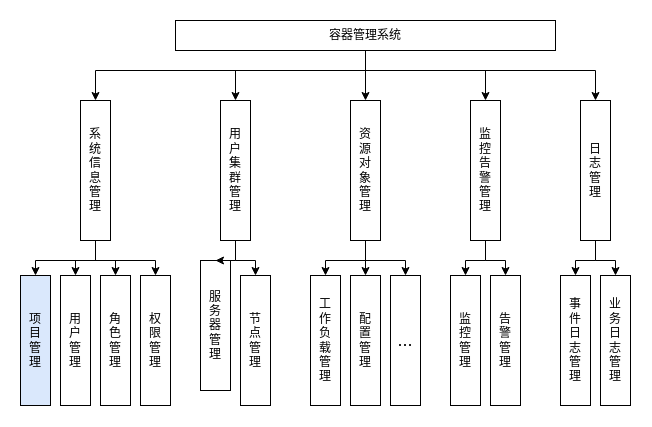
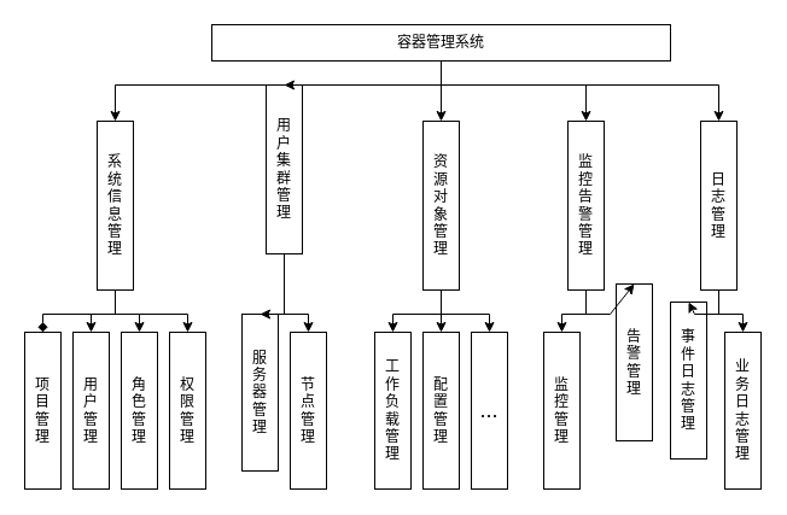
- <mxCell id="4" value="用&lt;br&gt;户&lt;br&gt;集&lt;br&gt;群&lt;br&gt;管&lt;br&gt;理" style="rounded=0;whiteSpace=wrap;html=1;" vertex="1" parent="1"><mxGeometry x="220" y="100" width="30" height="140" as="geometry" /></mxCell>
+ <mxCell id="4" value="用&lt;br&gt;户&lt;br&gt;集&lt;br&gt;群&lt;br&gt;管&lt;br&gt;理" style="rounded=0;whiteSpace=wrap;html=1;" vertex="1" parent="1"><mxGeometry x="220" y="70" width="30" height="140" as="geometry" /></mxCell>
- <mxCell id="26" value="" style="endArrow=classic;html=1;rounded=0;fontSize=18;exitX=0.5;exitY=1;exitDx=0;exitDy=0;entryX=0.5;entryY=0;entryDx=0;entryDy=0;" edge="1" parent="1" source="3" target="8"><mxGeometry width="50" height="50" relative="1" as="geometry"><mxPoint x="10" y="500" as="sourcePoint" /><mxPoint x="60" y="450" as="targetPoint" /><Array as="points"><mxPoint x="95" y="260" /><mxPoint x="35" y="260" /></Array></mxGeometry></mxCell>
+ <mxCell id="26" value="" style="endArrow=diamond;html=1;rounded=0;fontSize=18;exitX=0.5;exitY=1;exitDx=0;exitDy=0;entryX=0.5;entryY=0;entryDx=0;entryDy=0;" edge="1" parent="1" source="3" target="8"><mxGeometry width="50" height="50" relative="1" as="geometry"><mxPoint x="10" y="500" as="sourcePoint" /><mxPoint x="60" y="450" as="targetPoint" /><Array as="points"><mxPoint x="95" y="260" /><mxPoint x="35" y="260" /></Array></mxGeometry></mxCell>
- <mxCell id="8" value="项&lt;br&gt;目&lt;br&gt;管&lt;br&gt;理" style="rounded=0;whiteSpace=wrap;html=1;fillColor=#dae8fc;" vertex="1" parent="1"><mxGeometry x="20" y="275" width="30" height="130" as="geometry" /></mxCell>
+ <mxCell id="8" value="项&lt;br&gt;目&lt;br&gt;管&lt;br&gt;理" style="rounded=0;whiteSpace=wrap;html=1;" vertex="1" parent="1"><mxGeometry x="20" y="275" width="30" height="130" as="geometry" /></mxCell>
- <mxCell id="18" value="告&lt;br&gt;警&lt;br&gt;管&lt;br&gt;理" style="rounded=0;whiteSpace=wrap;html=1;" vertex="1" parent="1"><mxGeometry x="490" y="275" width="30" height="130" as="geometry" /></mxCell>
+ <mxCell id="18" value="告&lt;br&gt;警&lt;br&gt;管&lt;br&gt;理" style="rounded=0;whiteSpace=wrap;html=1;" vertex="1" parent="1"><mxGeometry x="510" y="235" width="30" height="130" as="geometry" /></mxCell>
- <mxCell id="19" value="事&lt;br&gt;件&lt;br&gt;日&lt;br&gt;志&lt;br&gt;管&lt;br&gt;理" style="rounded=0;whiteSpace=wrap;html=1;" vertex="1" parent="1"><mxGeometry x="560" y="275" width="30" height="130" as="geometry" /></mxCell>
+ <mxCell id="19" value="事&lt;br&gt;件&lt;br&gt;日&lt;br&gt;志&lt;br&gt;管&lt;br&gt;理" style="rounded=0;whiteSpace=wrap;html=1;" vertex="1" parent="1"><mxGeometry x="555" y="250" width="30" height="130" as="geometry" /></mxCell>
